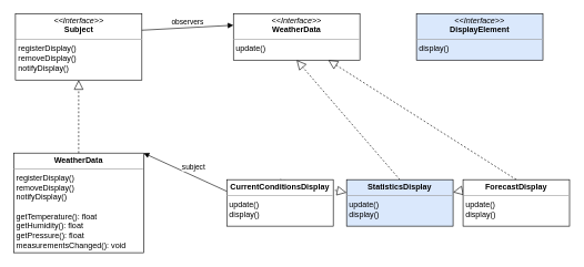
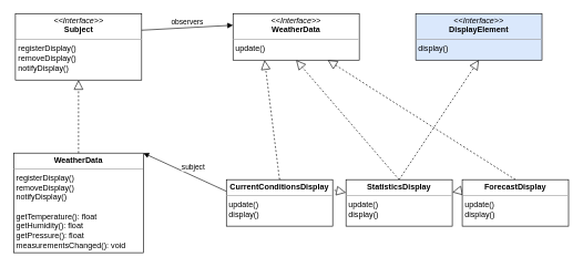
+ <mxCell id="7" value="" style="endArrow=block;dashed=1;endFill=0;endSize=12;html=1;entryX=0.5;entryY=1;entryDx=0;entryDy=0;exitX=0.5;exitY=0;exitDx=0;exitDy=0;" edge="1" parent="1" source="14" target="3"><mxGeometry width="160" relative="1" as="geometry"><mxPoint x="585" y="250" as="sourcePoint" /><mxPoint x="615" y="380" as="targetPoint" /></mxGeometry></mxCell>
+ <mxCell id="11" value="" style="endArrow=block;dashed=1;endFill=0;endSize=12;html=1;entryX=0.25;entryY=1;entryDx=0;entryDy=0;exitX=0.5;exitY=0;exitDx=0;exitDy=0;" edge="1" parent="1" source="13" target="9"><mxGeometry width="160" relative="1" as="geometry"><mxPoint x="415" y="270" as="sourcePoint" /><mxPoint x="615" y="440" as="targetPoint" /></mxGeometry></mxCell>
- <mxCell id="14" value="&lt;p style=&quot;margin: 0px ; margin-top: 4px ; text-align: center&quot;&gt;&lt;b&gt;StatisticsDisplay&lt;/b&gt;&lt;/p&gt;&lt;hr size=&quot;1&quot;&gt;&lt;p style=&quot;margin: 0px ; margin-left: 4px&quot;&gt;update()&lt;br&gt;&lt;/p&gt;&lt;p style=&quot;margin: 0px ; margin-left: 4px&quot;&gt;display()&lt;/p&gt;" style="verticalAlign=top;align=left;overflow=fill;fontSize=12;fontFamily=Helvetica;html=1;fillColor=#dae8fc;" vertex="1" parent="1"><mxGeometry x="520" y="270" width="160" height="70" as="geometry" /></mxCell>
+ <mxCell id="14" value="&lt;p style=&quot;margin: 0px ; margin-top: 4px ; text-align: center&quot;&gt;&lt;b&gt;StatisticsDisplay&lt;/b&gt;&lt;/p&gt;&lt;hr size=&quot;1&quot;&gt;&lt;p style=&quot;margin: 0px ; margin-left: 4px&quot;&gt;update()&lt;br&gt;&lt;/p&gt;&lt;p style=&quot;margin: 0px ; margin-left: 4px&quot;&gt;display()&lt;/p&gt;" style="verticalAlign=top;align=left;overflow=fill;fontSize=12;fontFamily=Helvetica;html=1;" vertex="1" parent="1"><mxGeometry x="520" y="270" width="160" height="70" as="geometry" /></mxCell>
